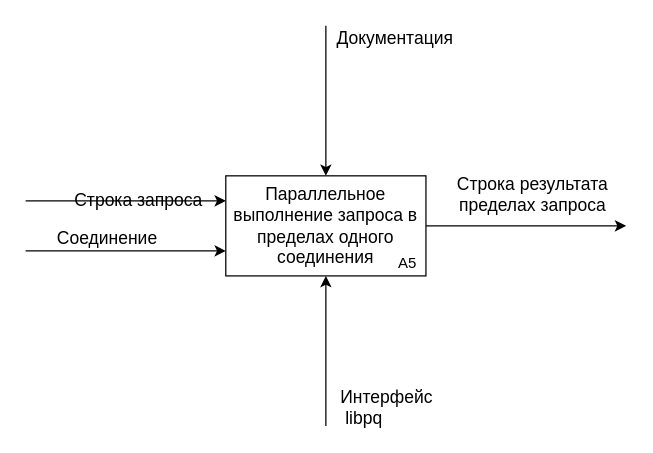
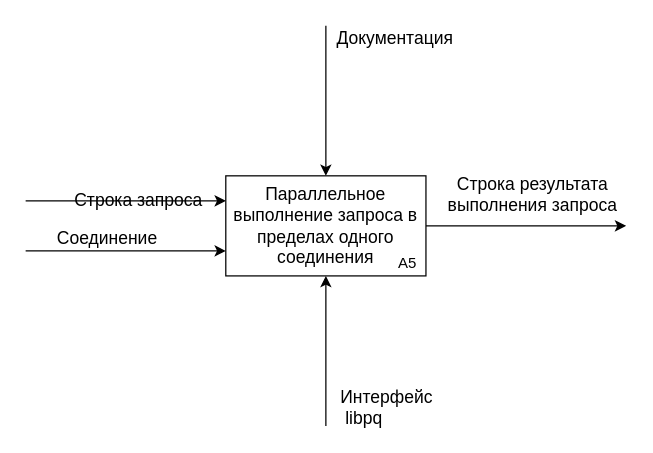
- <mxCell id="8" value="&lt;font style=&quot;font-size: 14px&quot;&gt;Строка результата &lt;br&gt;пределах запроса&lt;/font&gt;" style="text;html=1;align=center;verticalAlign=middle;resizable=0;points=[];autosize=1;" parent="1" vertex="1"><mxGeometry x="350" y="140" width="150" height="30" as="geometry" /></mxCell>
+ <mxCell id="8" value="&lt;font style=&quot;font-size: 14px&quot;&gt;Строка результата &lt;br&gt;выполнения запроса&lt;/font&gt;" style="text;html=1;align=center;verticalAlign=middle;resizable=0;points=[];autosize=1;" parent="1" vertex="1"><mxGeometry x="350" y="140" width="150" height="30" as="geometry" /></mxCell>
